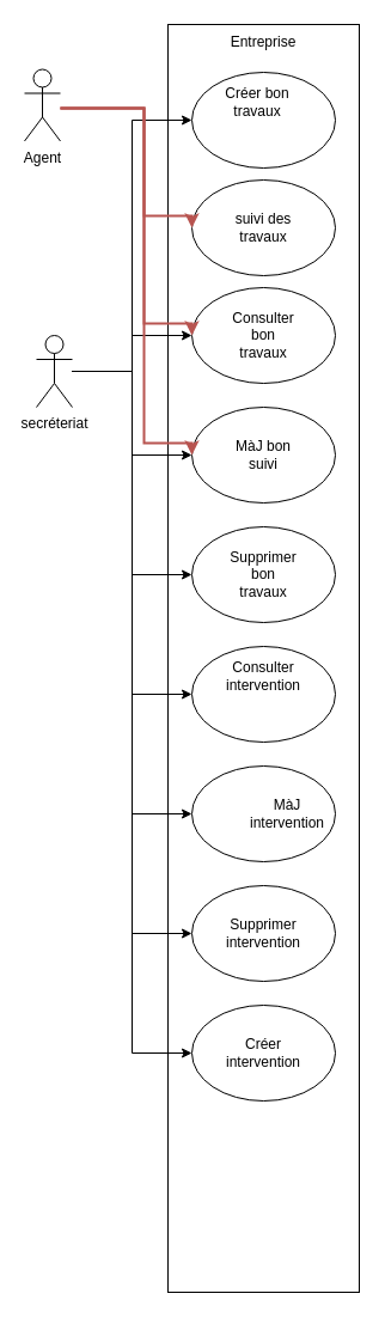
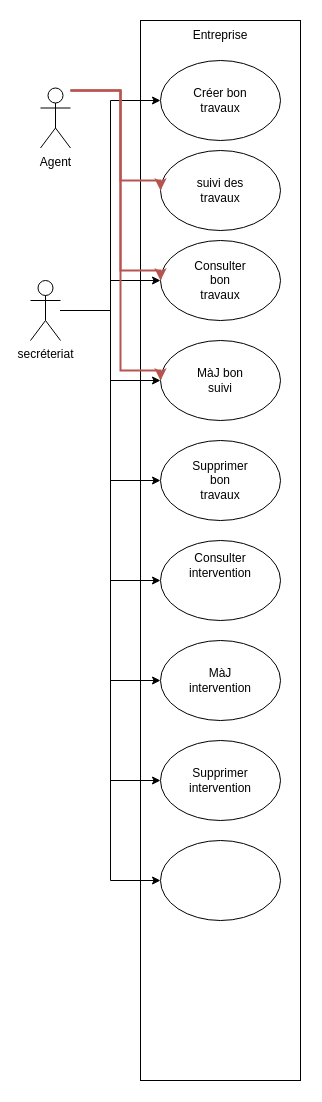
- <mxCell id="9" value="Créer bon travaux" style="text;html=1;align=center;verticalAlign=middle;whiteSpace=wrap;rounded=0;movable=1;resizable=1;rotatable=1;deletable=1;editable=1;locked=0;connectable=1;container=0;" parent="1" vertex="1"><mxGeometry x="180" y="67.5" width="70" height="35" as="geometry" /></mxCell>
+ <mxCell id="9" value="Créer bon travaux" style="text;html=1;align=center;verticalAlign=middle;whiteSpace=wrap;rounded=0;movable=1;resizable=1;rotatable=1;deletable=1;editable=1;locked=0;connectable=1;container=0;" parent="1" vertex="1"><mxGeometry x="185" y="82.5" width="70" height="35" as="geometry" /></mxCell>
- <mxCell id="2" value="Agent" style="shape=umlActor;verticalLabelPosition=bottom;verticalAlign=top;html=1;outlineConnect=0;" parent="1" vertex="1"><mxGeometry x="20" y="57.5" width="30" height="60" as="geometry" /></mxCell>
+ <mxCell id="2" value="Agent" style="shape=umlActor;verticalLabelPosition=bottom;verticalAlign=top;html=1;outlineConnect=0;" parent="1" vertex="1"><mxGeometry x="40" y="87.5" width="30" height="60" as="geometry" /></mxCell>
- <mxCell id="19" value="MàJ intervention" style="text;html=1;align=center;verticalAlign=middle;whiteSpace=wrap;rounded=0;container=0;" parent="1" vertex="1"><mxGeometry x="210" y="665" width="60" height="30" as="geometry" /></mxCell>
+ <mxCell id="19" value="MàJ intervention" style="text;html=1;align=center;verticalAlign=middle;whiteSpace=wrap;rounded=0;container=0;" parent="1" vertex="1"><mxGeometry x="190" y="665" width="60" height="30" as="geometry" /></mxCell>
- <mxCell id="23" value="Créer intervention" style="text;html=1;align=center;verticalAlign=middle;whiteSpace=wrap;rounded=0;container=0;" parent="1" vertex="1"><mxGeometry x="190" y="865" width="60" height="30" as="geometry" /></mxCell>
